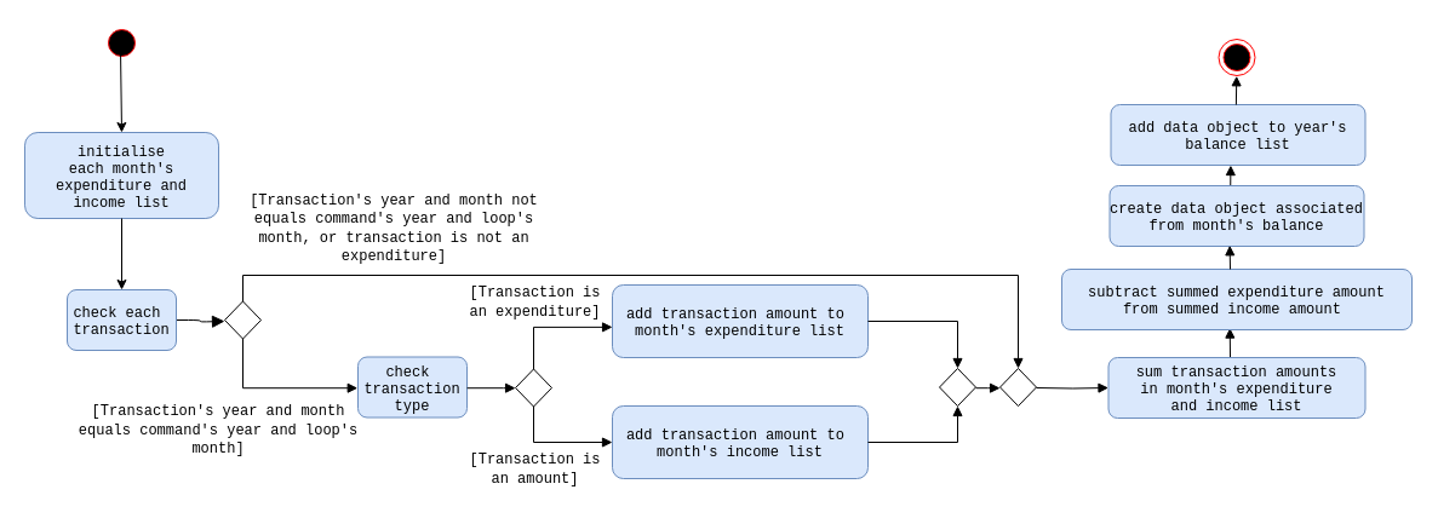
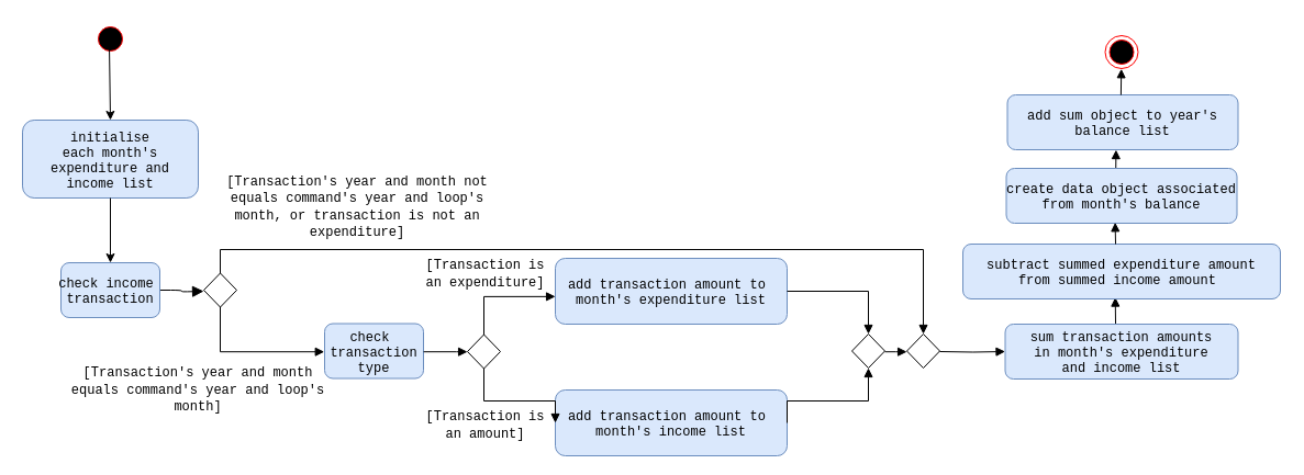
- <mxCell id="17" value="add data object to year's &#10;balance list" style="fillColor=#dae8fc;strokeColor=#6c8ebf;fontFamily=Courier New;rounded=1;" vertex="1" parent="1"><mxGeometry x="916.5" y="86" width="210" height="50" as="geometry" /></mxCell>
+ <mxCell id="17" value="add sum object to year's &#10;balance list" style="fillColor=#dae8fc;strokeColor=#6c8ebf;fontFamily=Courier New;rounded=1;" vertex="1" parent="1"><mxGeometry x="916.5" y="86" width="210" height="50" as="geometry" /></mxCell>
- <mxCell id="4" value="check each &#10;transaction" style="fillColor=#DAE8FC;strokeColor=#6C8EBF;fontFamily=Courier New;rounded=1;" vertex="1" parent="1"><mxGeometry x="55" y="239" width="90" height="50" as="geometry" /></mxCell>
+ <mxCell id="4" value="check income &#10;transaction" style="fillColor=#DAE8FC;strokeColor=#6C8EBF;fontFamily=Courier New;rounded=1;" vertex="1" parent="1"><mxGeometry x="55" y="239" width="90" height="50" as="geometry" /></mxCell>
- <mxCell id="28" value="add transaction amount to &#10;month's income list" style="fillColor=#dae8fc;strokeColor=#6c8ebf;fontFamily=Courier New;rounded=1;" vertex="1" parent="1"><mxGeometry x="505" y="335" width="211" height="60" as="geometry" /></mxCell>
+ <mxCell id="28" value="add transaction amount to &#10;month's income list" style="fillColor=#dae8fc;strokeColor=#6c8ebf;fontFamily=Courier New;rounded=1;" vertex="1" parent="1"><mxGeometry x="505" y="355" width="211" height="60" as="geometry" /></mxCell>
